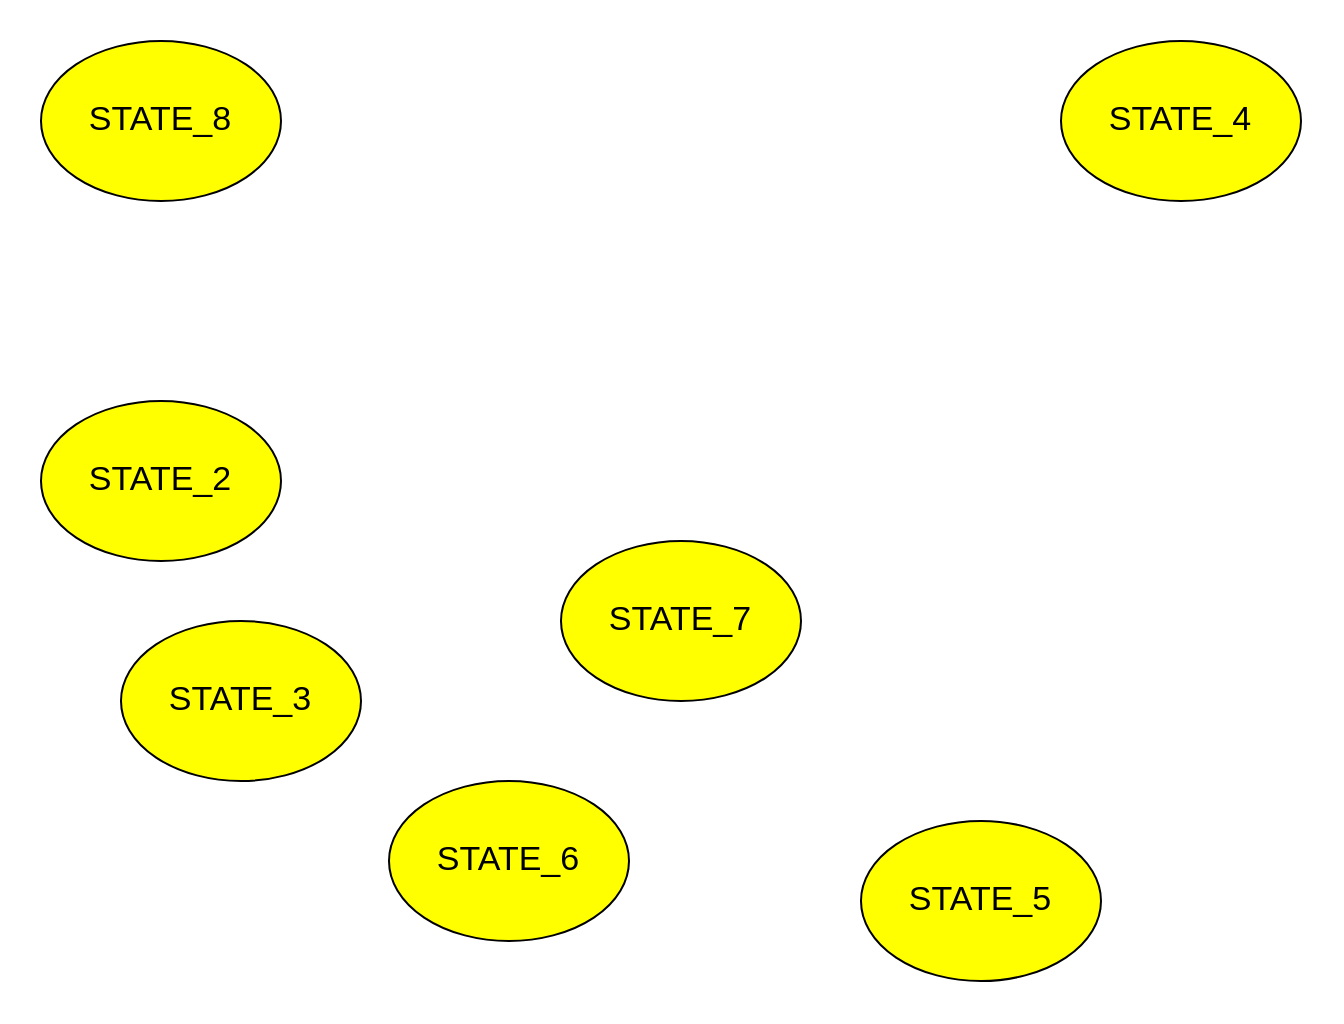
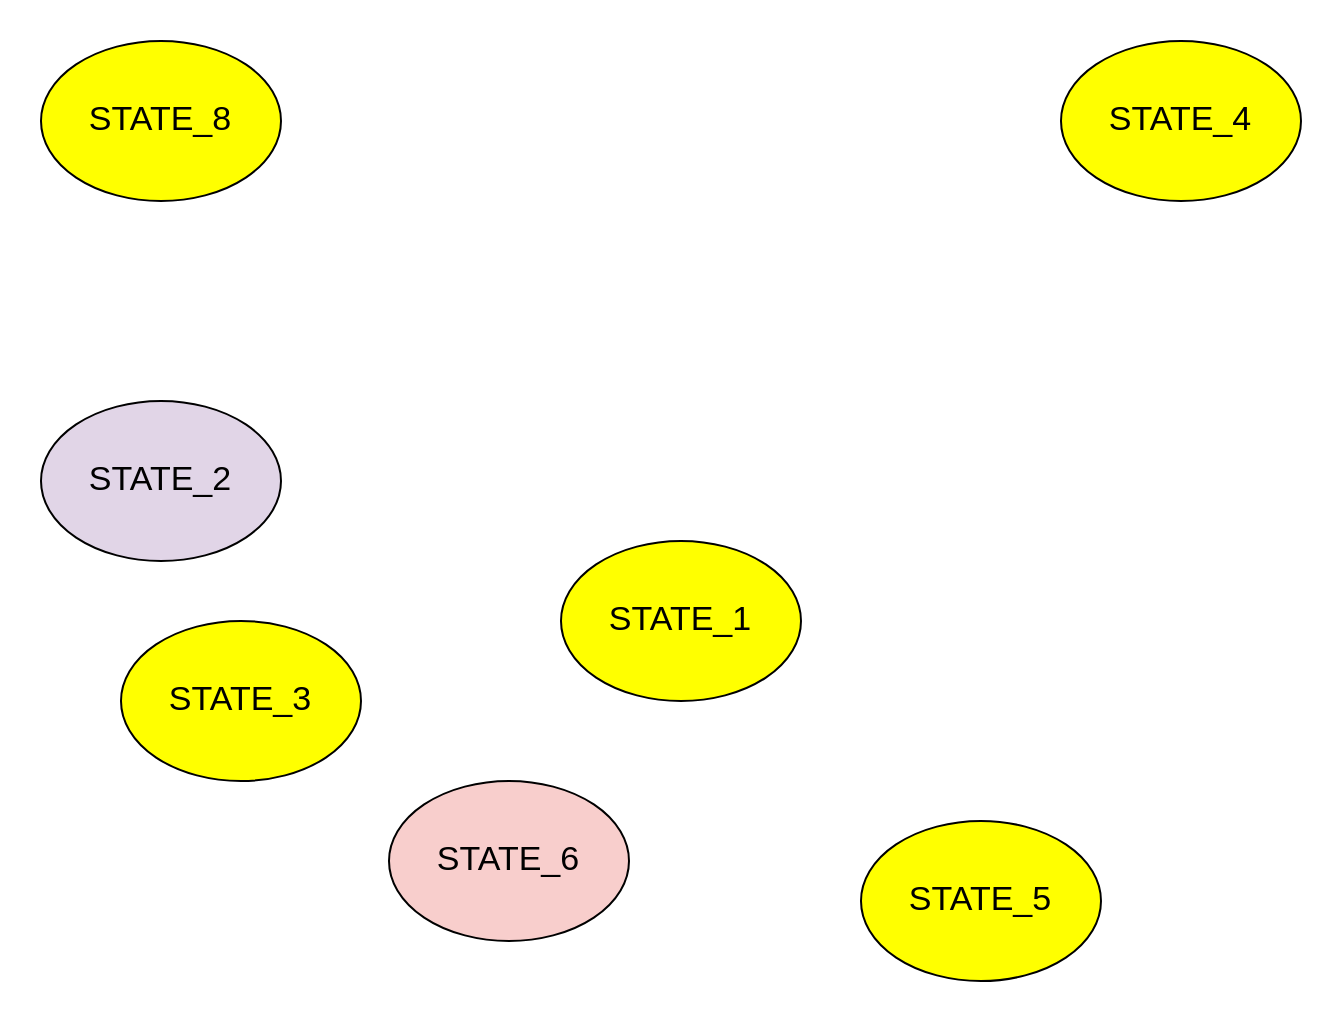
- <mxCell id="3" value="STATE_2" style="ellipse;whiteSpace=wrap;html=1;fontSize=17;fillColor=#FFFF00;" vertex="1" parent="1"><mxGeometry x="20" y="200" width="120" height="80" as="geometry" /></mxCell>
+ <mxCell id="3" value="STATE_2" style="ellipse;whiteSpace=wrap;html=1;fontSize=17;fillColor=#e1d5e7;" vertex="1" parent="1"><mxGeometry x="20" y="200" width="120" height="80" as="geometry" /></mxCell>
- <mxCell id="2" value="STATE_7" style="ellipse;whiteSpace=wrap;html=1;fontSize=17;fillColor=#FFFF00;" vertex="1" parent="1"><mxGeometry x="280" y="270" width="120" height="80" as="geometry" /></mxCell>
+ <mxCell id="2" value="STATE_1" style="ellipse;whiteSpace=wrap;html=1;fontSize=17;fillColor=#FFFF00;" vertex="1" parent="1"><mxGeometry x="280" y="270" width="120" height="80" as="geometry" /></mxCell>
- <mxCell id="8" value="STATE_6" style="ellipse;whiteSpace=wrap;html=1;fontSize=17;fillColor=#FFFF00;" vertex="1" parent="1"><mxGeometry x="194" y="390" width="120" height="80" as="geometry" /></mxCell>
+ <mxCell id="8" value="STATE_6" style="ellipse;whiteSpace=wrap;html=1;fontSize=17;fillColor=#f8cecc;" vertex="1" parent="1"><mxGeometry x="194" y="390" width="120" height="80" as="geometry" /></mxCell>
